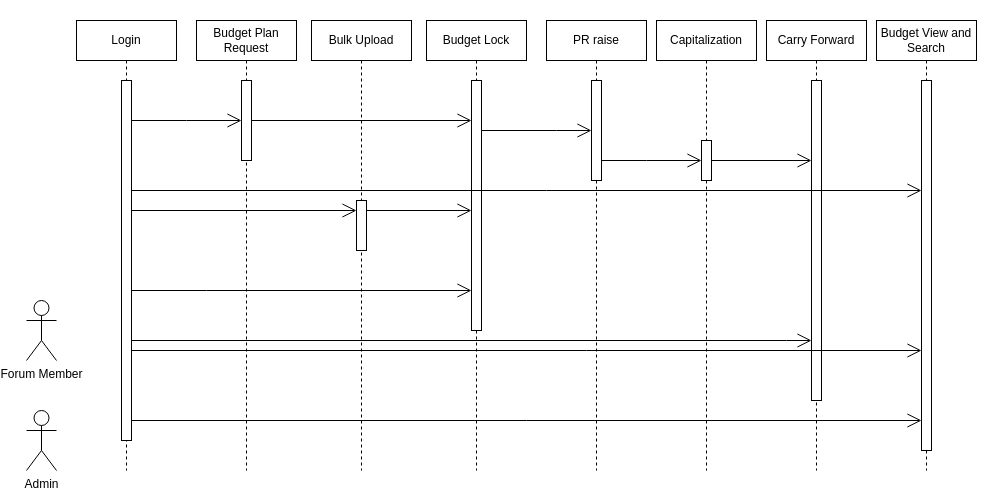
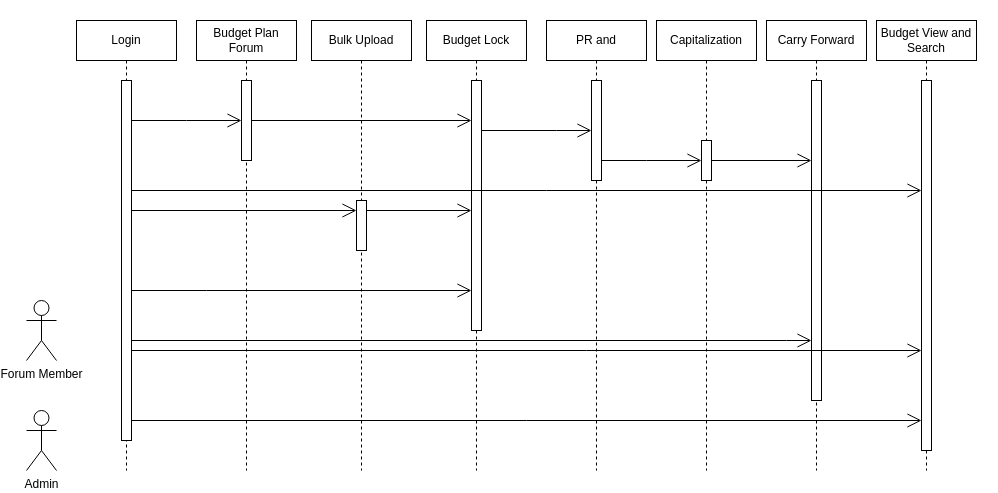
- <mxCell id="4" value="Budget Plan Request" style="shape=umlLifeline;perimeter=lifelinePerimeter;whiteSpace=wrap;html=1;container=1;dropTarget=0;collapsible=0;recursiveResize=0;outlineConnect=0;portConstraint=eastwest;newEdgeStyle={&quot;edgeStyle&quot;:&quot;elbowEdgeStyle&quot;,&quot;elbow&quot;:&quot;vertical&quot;,&quot;curved&quot;:0,&quot;rounded&quot;:0};" vertex="1" parent="1"><mxGeometry x="190" y="20" width="100" height="450" as="geometry" /></mxCell>
+ <mxCell id="4" value="Budget Plan Forum" style="shape=umlLifeline;perimeter=lifelinePerimeter;whiteSpace=wrap;html=1;container=1;dropTarget=0;collapsible=0;recursiveResize=0;outlineConnect=0;portConstraint=eastwest;newEdgeStyle={&quot;edgeStyle&quot;:&quot;elbowEdgeStyle&quot;,&quot;elbow&quot;:&quot;vertical&quot;,&quot;curved&quot;:0,&quot;rounded&quot;:0};" vertex="1" parent="1"><mxGeometry x="190" y="20" width="100" height="450" as="geometry" /></mxCell>
- <mxCell id="10" value="PR raise" style="shape=umlLifeline;perimeter=lifelinePerimeter;whiteSpace=wrap;html=1;container=1;dropTarget=0;collapsible=0;recursiveResize=0;outlineConnect=0;portConstraint=eastwest;newEdgeStyle={&quot;edgeStyle&quot;:&quot;elbowEdgeStyle&quot;,&quot;elbow&quot;:&quot;vertical&quot;,&quot;curved&quot;:0,&quot;rounded&quot;:0};" vertex="1" parent="1"><mxGeometry x="540" y="20" width="100" height="450" as="geometry" /></mxCell>
+ <mxCell id="10" value="PR and" style="shape=umlLifeline;perimeter=lifelinePerimeter;whiteSpace=wrap;html=1;container=1;dropTarget=0;collapsible=0;recursiveResize=0;outlineConnect=0;portConstraint=eastwest;newEdgeStyle={&quot;edgeStyle&quot;:&quot;elbowEdgeStyle&quot;,&quot;elbow&quot;:&quot;vertical&quot;,&quot;curved&quot;:0,&quot;rounded&quot;:0};" vertex="1" parent="1"><mxGeometry x="540" y="20" width="100" height="450" as="geometry" /></mxCell>
